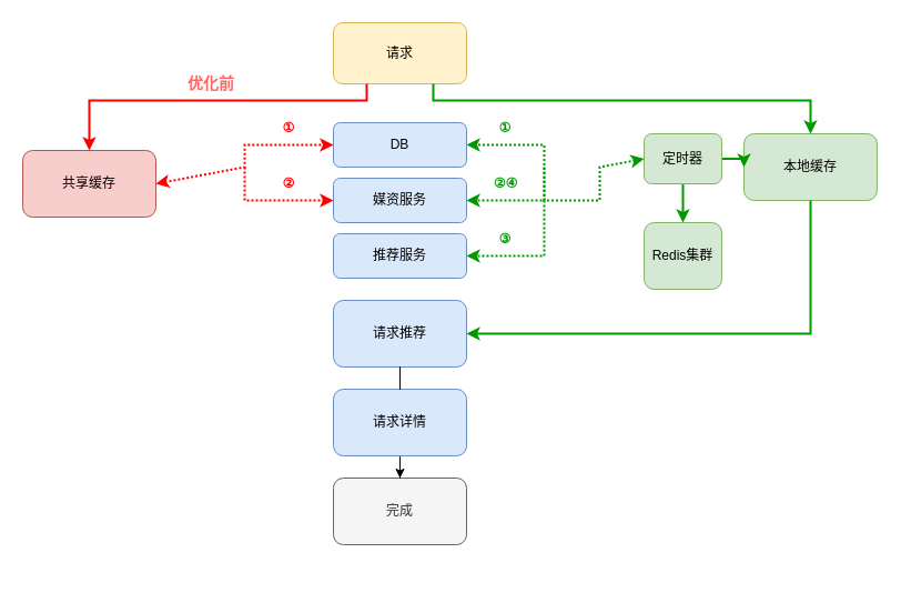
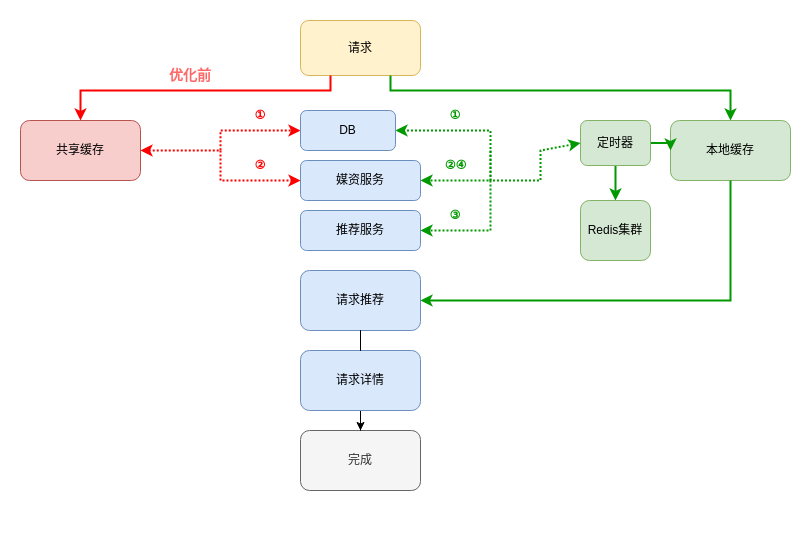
- <mxCell id="22" value="DB" style="rounded=1;whiteSpace=wrap;html=1;fontSize=12;fillColor=#dae8fc;strokeColor=#6c8ebf;" vertex="1" parent="1"><mxGeometry x="300" y="110" width="120" height="40" as="geometry" /></mxCell>
+ <mxCell id="22" value="DB" style="rounded=1;whiteSpace=wrap;html=1;fontSize=12;fillColor=#dae8fc;strokeColor=#6c8ebf;" vertex="1" parent="1"><mxGeometry x="300" y="110" width="95" height="40" as="geometry" /></mxCell>
- <mxCell id="3" value="共享缓存" style="rounded=1;whiteSpace=wrap;html=1;fontSize=12;fillColor=#f8cecc;strokeColor=#b85450;" vertex="1" parent="1"><mxGeometry x="20" y="135" width="120" height="60" as="geometry" /></mxCell>
+ <mxCell id="3" value="共享缓存" style="rounded=1;whiteSpace=wrap;html=1;fontSize=12;fillColor=#f8cecc;strokeColor=#b85450;" vertex="1" parent="1"><mxGeometry x="20" y="120" width="120" height="60" as="geometry" /></mxCell>
